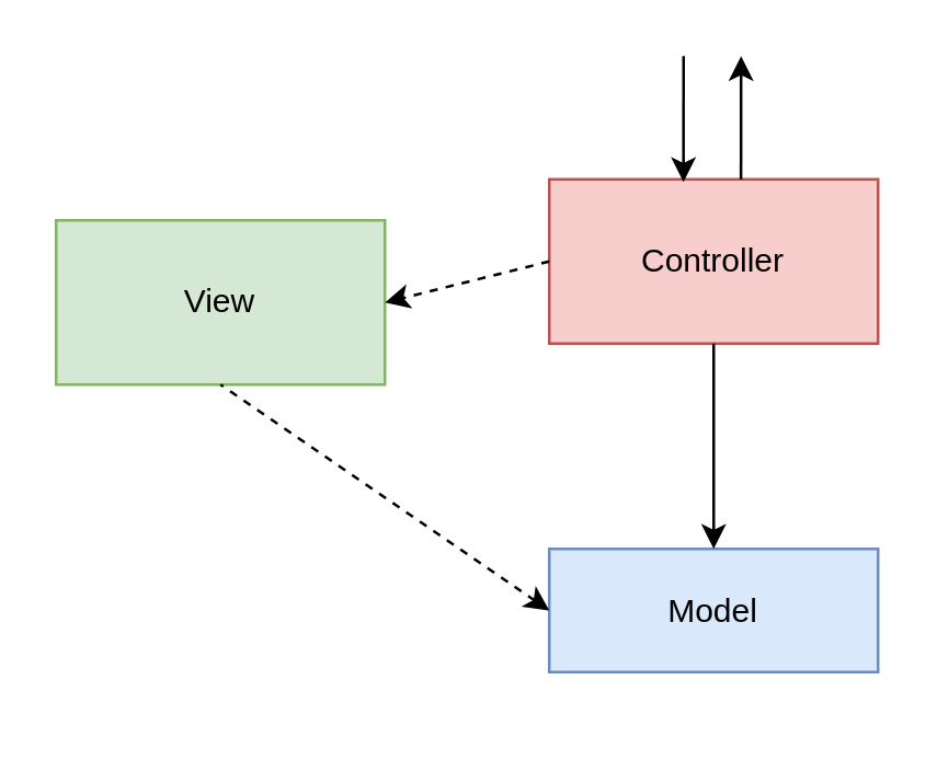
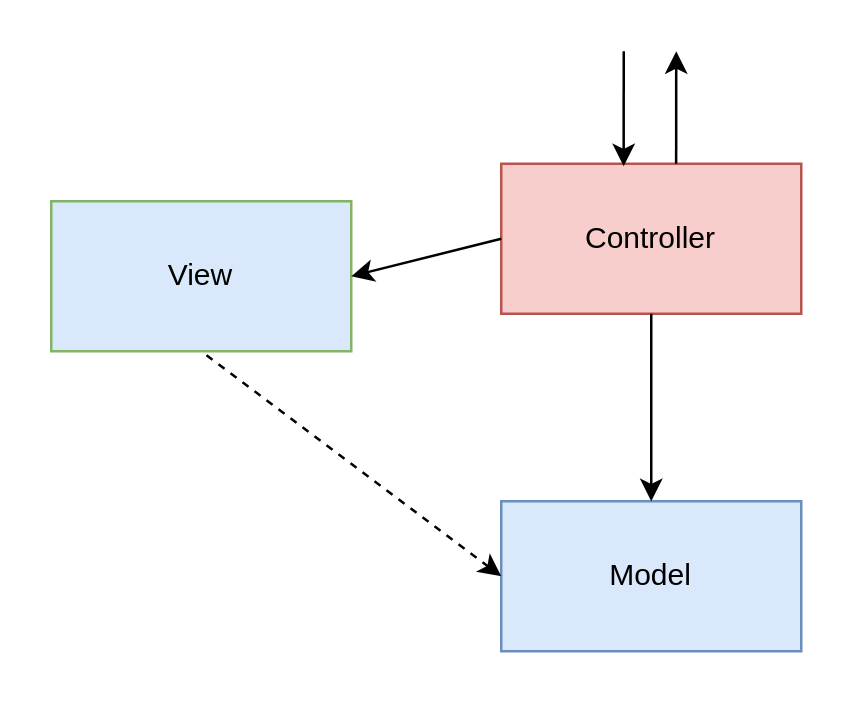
- <mxCell id="6" value="" style="endArrow=classic;startArrow=none;html=1;entryX=1;entryY=0.5;entryDx=0;entryDy=0;exitX=0;exitY=0.5;exitDx=0;exitDy=0;startFill=0;dashed=1;" edge="1" parent="1" source="4" target="3"><mxGeometry width="50" height="50" relative="1" as="geometry"><mxPoint x="270" y="210" as="sourcePoint" /><mxPoint x="270" y="150" as="targetPoint" /></mxGeometry></mxCell>
+ <mxCell id="6" value="" style="endArrow=classic;startArrow=none;html=1;entryX=1;entryY=0.5;entryDx=0;entryDy=0;exitX=0;exitY=0.5;exitDx=0;exitDy=0;startFill=0;" edge="1" parent="1" source="4" target="3"><mxGeometry width="50" height="50" relative="1" as="geometry"><mxPoint x="270" y="210" as="sourcePoint" /><mxPoint x="270" y="150" as="targetPoint" /></mxGeometry></mxCell>
- <mxCell id="3" value="View" style="rounded=0;whiteSpace=wrap;html=1;fillColor=#d5e8d4;strokeColor=#82b366;" vertex="1" parent="1"><mxGeometry x="20" y="80" width="120" height="60" as="geometry" /></mxCell>
+ <mxCell id="3" value="View" style="rounded=0;whiteSpace=wrap;html=1;fillColor=#dae8fc;strokeColor=#82b366;" vertex="1" parent="1"><mxGeometry x="20" y="80" width="120" height="60" as="geometry" /></mxCell>
- <mxCell id="2" value="Model" style="rounded=0;whiteSpace=wrap;html=1;fillColor=#dae8fc;strokeColor=#6c8ebf;" vertex="1" parent="1"><mxGeometry x="200" y="200" width="120" height="45" as="geometry" /></mxCell>
+ <mxCell id="2" value="Model" style="rounded=0;whiteSpace=wrap;html=1;fillColor=#dae8fc;strokeColor=#6c8ebf;" vertex="1" parent="1"><mxGeometry x="200" y="200" width="120" height="60" as="geometry" /></mxCell>
